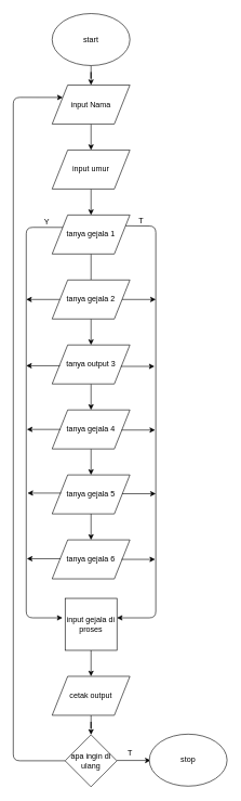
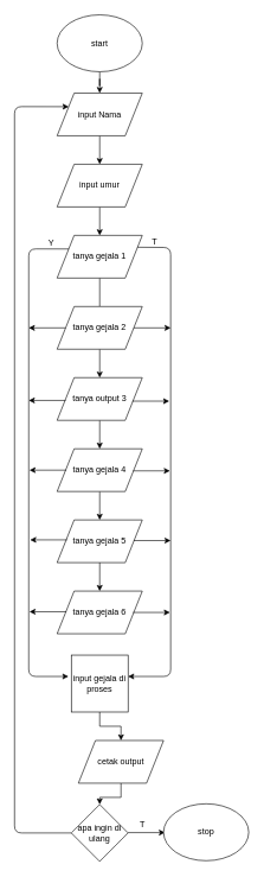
- <mxCell id="36" value="cetak output" style="shape=parallelogram;perimeter=parallelogramPerimeter;whiteSpace=wrap;html=1;" vertex="1" parent="1"><mxGeometry x="80" y="1040" width="120" height="60" as="geometry" /></mxCell>
+ <mxCell id="36" value="cetak output" style="shape=parallelogram;perimeter=parallelogramPerimeter;whiteSpace=wrap;html=1;" vertex="1" parent="1"><mxGeometry x="110" y="1040" width="120" height="60" as="geometry" /></mxCell>
